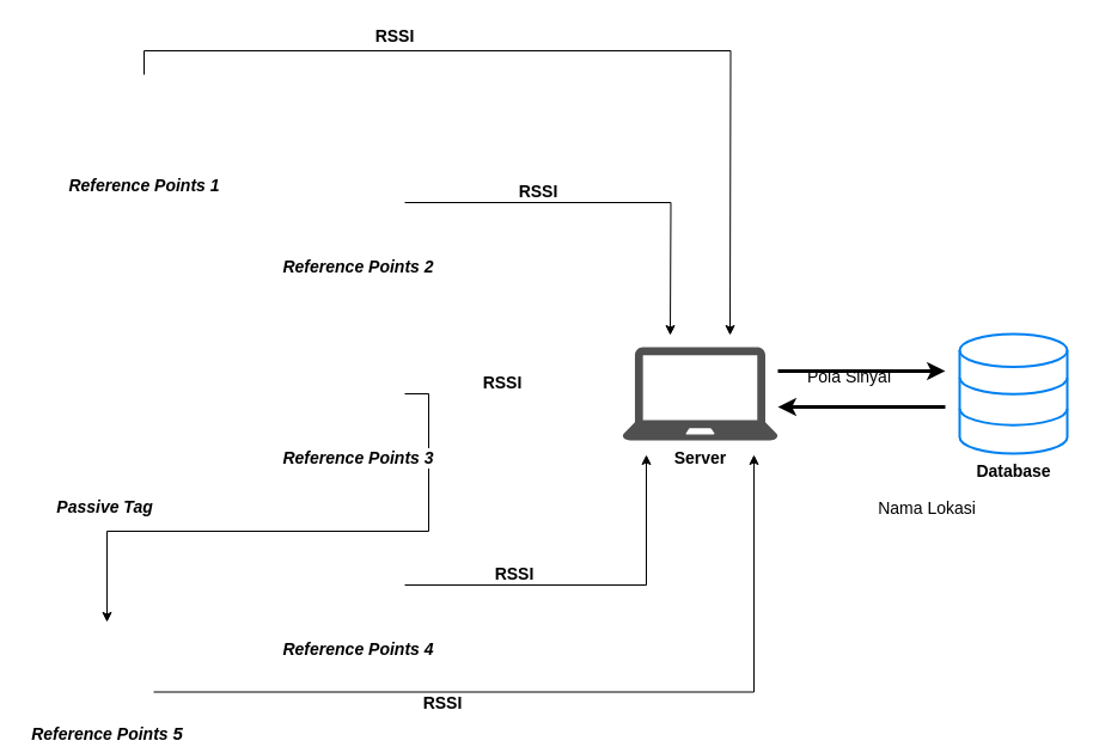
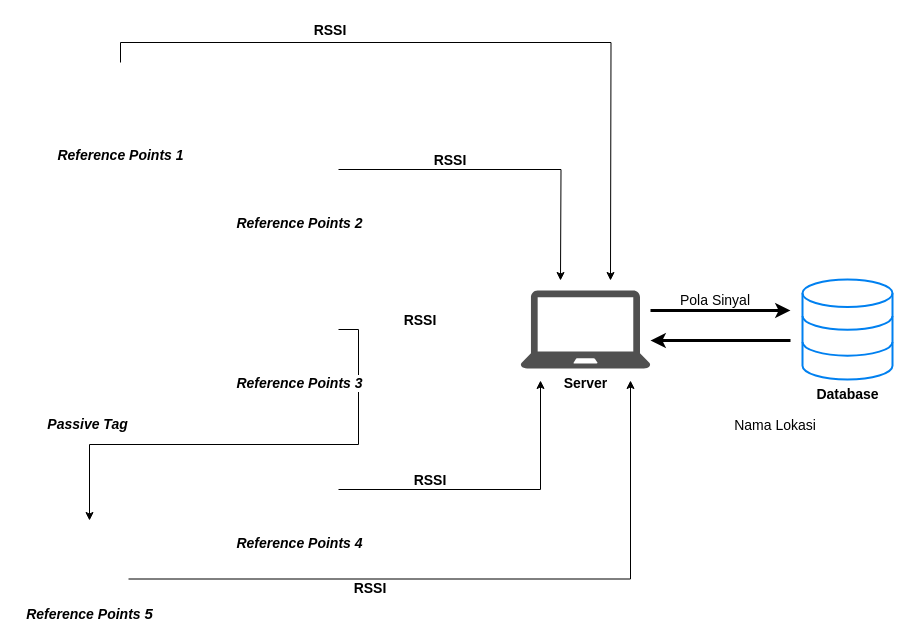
- <mxCell id="27" value="Pola Sinyal" style="text;html=1;strokeColor=none;fillColor=none;align=center;verticalAlign=middle;whiteSpace=wrap;rounded=0;fontSize=14;" vertex="1" parent="1"><mxGeometry x="665" y="305" width="90" height="20" as="geometry" /></mxCell>
+ <mxCell id="27" value="Pola Sinyal" style="text;html=1;strokeColor=none;fillColor=none;align=center;verticalAlign=middle;whiteSpace=wrap;rounded=0;fontSize=14;" vertex="1" parent="1"><mxGeometry x="670" y="290" width="90" height="20" as="geometry" /></mxCell>
